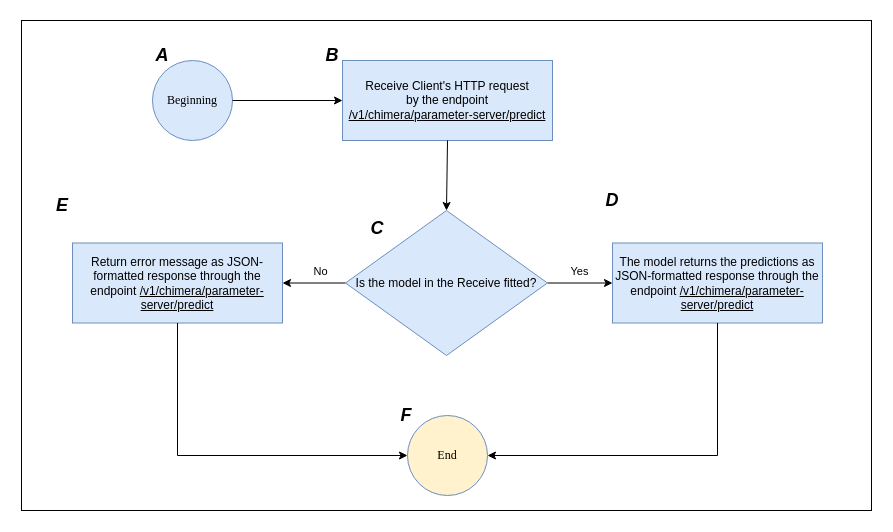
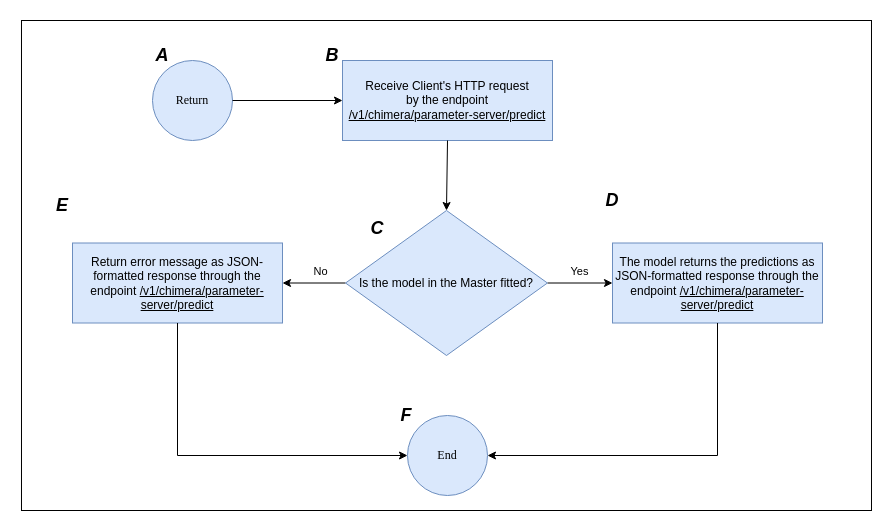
- <mxCell id="3" value="&lt;font face=&quot;Verdana&quot;&gt;Beginning&lt;/font&gt;" style="ellipse;whiteSpace=wrap;html=1;aspect=fixed;fillColor=#dae8fc;strokeColor=#6c8ebf;" parent="1" vertex="1"><mxGeometry x="152" y="60" width="80" height="80" as="geometry" /></mxCell>
+ <mxCell id="3" value="&lt;font face=&quot;Verdana&quot;&gt;Return&lt;/font&gt;" style="ellipse;whiteSpace=wrap;html=1;aspect=fixed;fillColor=#dae8fc;strokeColor=#6c8ebf;" parent="1" vertex="1"><mxGeometry x="152" y="60" width="80" height="80" as="geometry" /></mxCell>
- <mxCell id="18" value="Is the model in the Receive fitted?" style="rhombus;whiteSpace=wrap;html=1;fillColor=#dae8fc;strokeColor=#6c8ebf;" parent="1" vertex="1"><mxGeometry x="345.06" y="210" width="201.87" height="145" as="geometry" /></mxCell>
+ <mxCell id="18" value="Is the model in the Master fitted?" style="rhombus;whiteSpace=wrap;html=1;fillColor=#dae8fc;strokeColor=#6c8ebf;" parent="1" vertex="1"><mxGeometry x="345.06" y="210" width="201.87" height="145" as="geometry" /></mxCell>
- <mxCell id="11" value="&lt;font face=&quot;Verdana&quot;&gt;End&lt;/font&gt;" style="ellipse;whiteSpace=wrap;html=1;aspect=fixed;fillColor=#fff2cc;strokeColor=#6c8ebf;direction=south;" parent="1" vertex="1"><mxGeometry x="407" y="415" width="80" height="80" as="geometry" /></mxCell>
+ <mxCell id="11" value="&lt;font face=&quot;Verdana&quot;&gt;End&lt;/font&gt;" style="ellipse;whiteSpace=wrap;html=1;aspect=fixed;fillColor=#dae8fc;strokeColor=#6c8ebf;direction=south;" parent="1" vertex="1"><mxGeometry x="407" y="415" width="80" height="80" as="geometry" /></mxCell>
